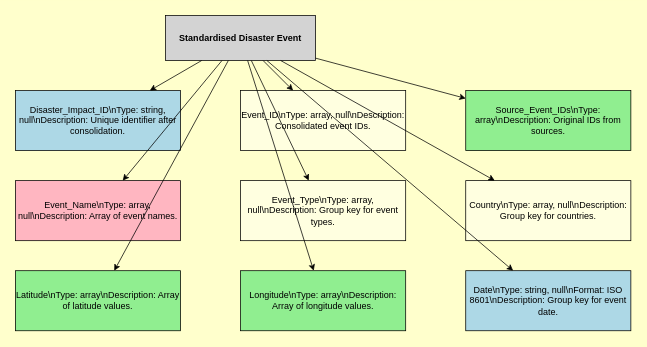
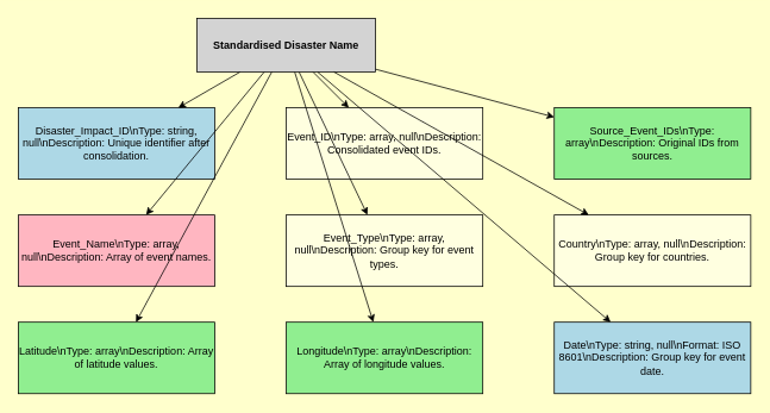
- <mxCell id="2" value="&lt;b&gt;Standardised Disaster Event&lt;/b&gt;" style="rectangle;fillColor=lightgray;whiteSpace=wrap;html=1;strokeColor=#000000;fontColor=#000000;" parent="1" vertex="1"><mxGeometry x="220" y="20" width="200" height="60" as="geometry" /></mxCell>
+ <mxCell id="2" value="&lt;b&gt;Standardised Disaster Name&lt;/b&gt;" style="rectangle;fillColor=lightgray;whiteSpace=wrap;html=1;strokeColor=#000000;fontColor=#000000;" parent="1" vertex="1"><mxGeometry x="220" y="20" width="200" height="60" as="geometry" /></mxCell>
